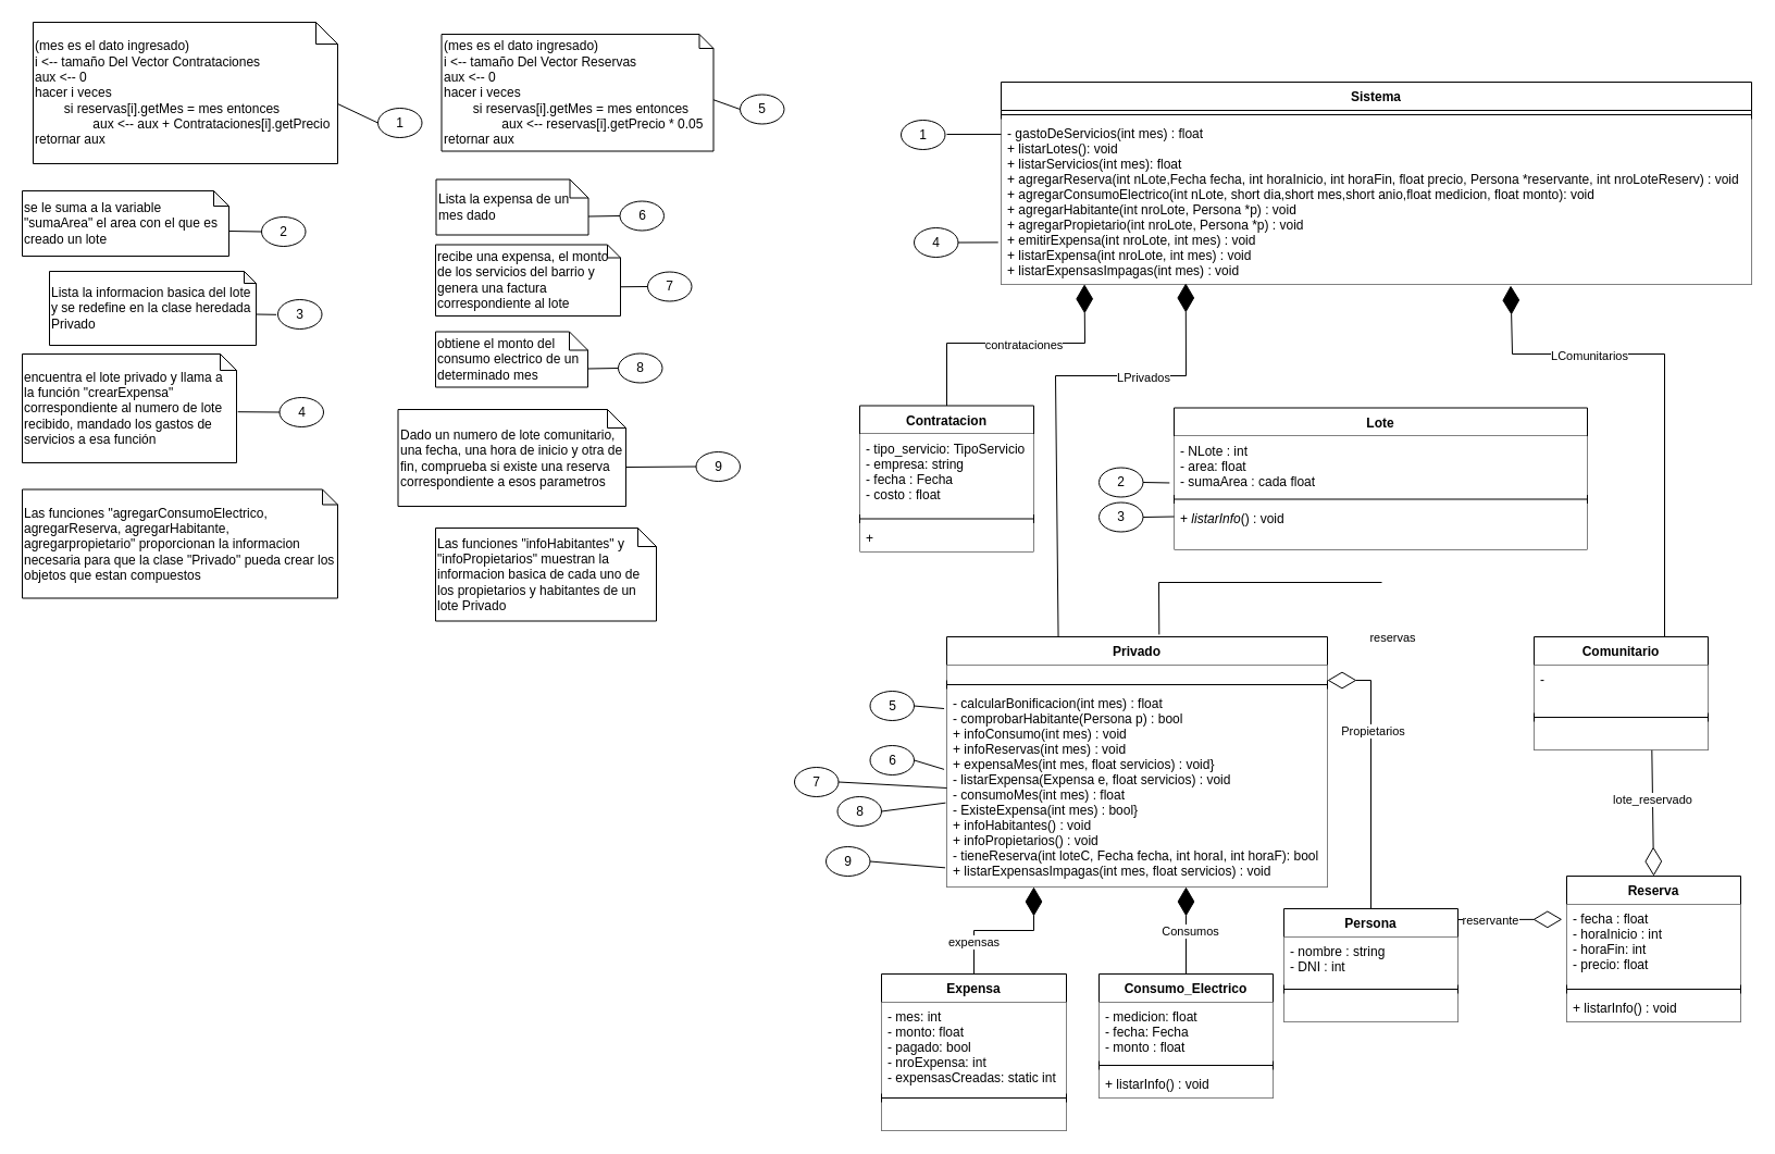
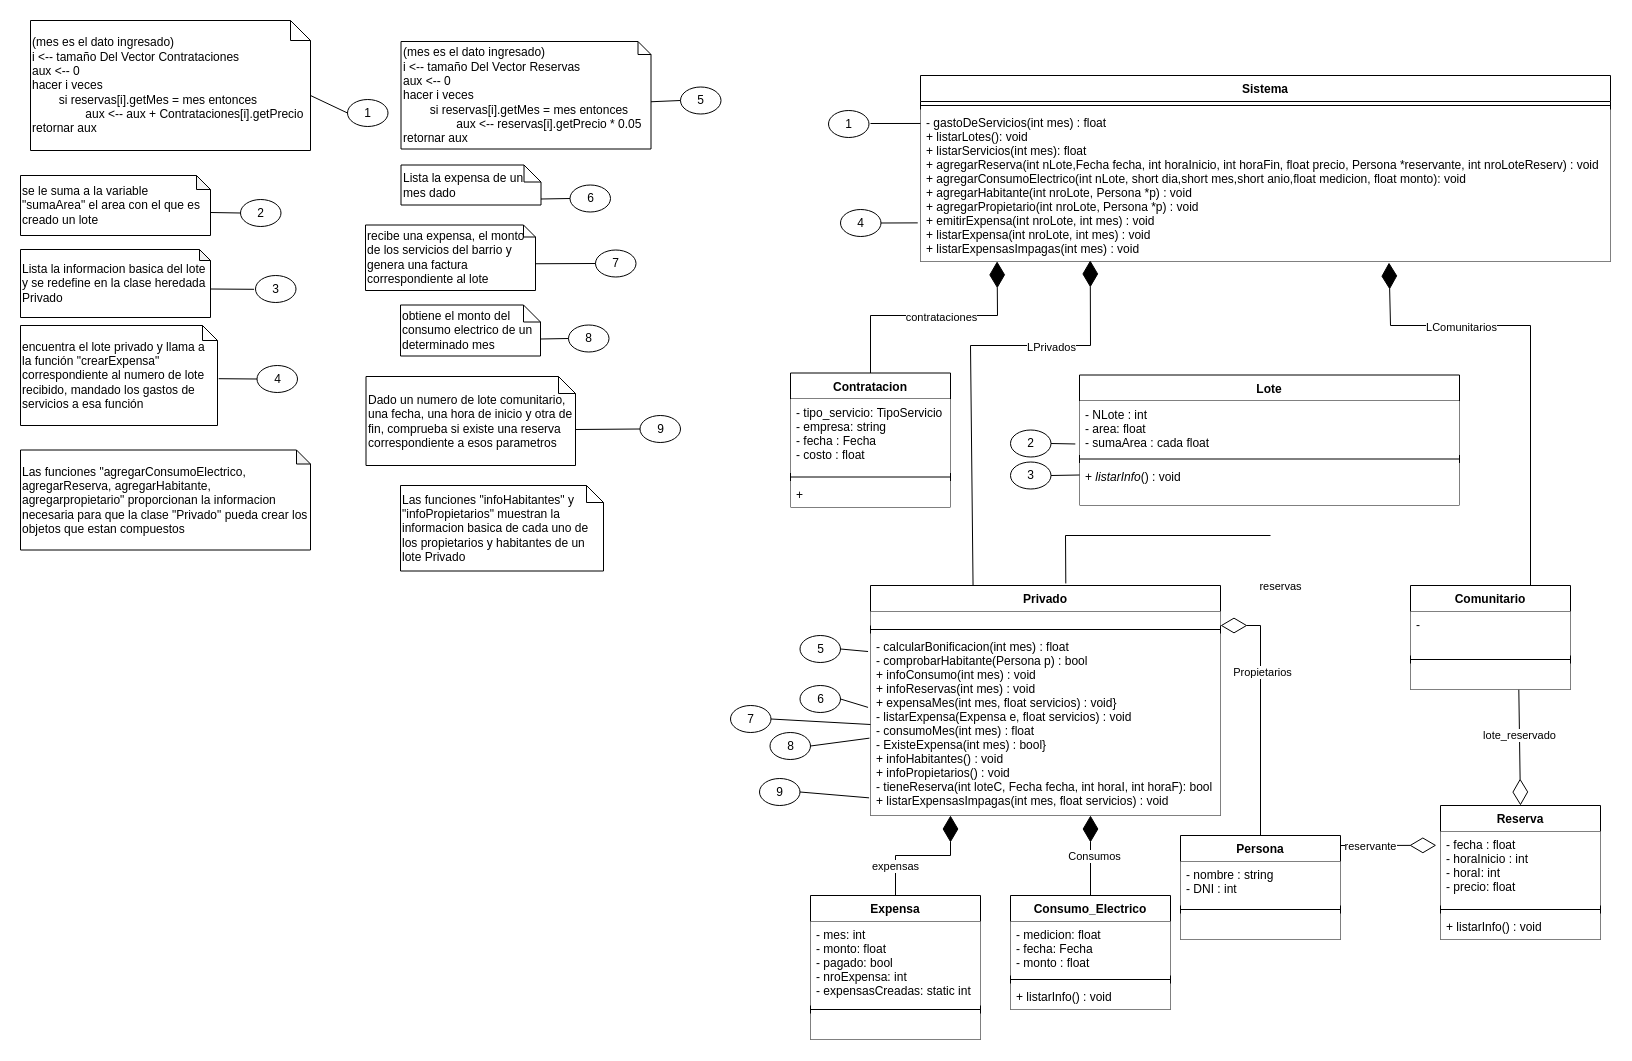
- <mxCell id="67" value="(mes es el dato ingresado)&lt;br&gt;i &amp;lt;-- tamaño Del Vector Reservas&lt;br&gt;aux &amp;lt;-- 0&lt;br&gt;hacer i veces&lt;br&gt;&lt;span style=&quot;white-space: pre;&quot;&gt;&#09;&lt;/span&gt;si reservas[i].getMes = mes entonces&lt;br&gt;&lt;span style=&quot;white-space: pre;&quot;&gt;&#09;&lt;/span&gt;&lt;span style=&quot;white-space: pre;&quot;&gt;&#09;&lt;/span&gt;aux &amp;lt;-- reservas[i].getPrecio * 0.05&lt;br&gt;retornar aux" style="shape=note;size=13;whiteSpace=wrap;html=1;fillColor=default;align=left;" parent="1" vertex="1"><mxGeometry x="405.5" y="31" width="250" height="107.5" as="geometry" /></mxCell>
+ <mxCell id="67" value="(mes es el dato ingresado)&lt;br&gt;i &amp;lt;-- tamaño Del Vector Reservas&lt;br&gt;aux &amp;lt;-- 0&lt;br&gt;hacer i veces&lt;br&gt;&lt;span style=&quot;white-space: pre;&quot;&gt;&#09;&lt;/span&gt;si reservas[i].getMes = mes entonces&lt;br&gt;&lt;span style=&quot;white-space: pre;&quot;&gt;&#09;&lt;/span&gt;&lt;span style=&quot;white-space: pre;&quot;&gt;&#09;&lt;/span&gt;aux &amp;lt;-- reservas[i].getPrecio * 0.05&lt;br&gt;retornar aux" style="shape=note;size=13;whiteSpace=wrap;html=1;fillColor=default;align=left;" parent="1" vertex="1"><mxGeometry x="400.5" y="41" width="250" height="107.5" as="geometry" /></mxCell>
- <mxCell id="61" value="Lista la expensa de un mes dado" style="shape=note;size=17;whiteSpace=wrap;html=1;fillColor=default;align=left;" parent="1" vertex="1"><mxGeometry x="400.5" y="164.5" width="140" height="51" as="geometry" /></mxCell>
+ <mxCell id="61" value="Lista la expensa de un mes dado" style="shape=note;size=17;whiteSpace=wrap;html=1;fillColor=default;align=left;" parent="1" vertex="1"><mxGeometry x="400.5" y="164.5" width="140" height="40" as="geometry" /></mxCell>
- <mxCell id="63" value="recibe una expensa, el monto de los servicios del barrio y genera una factura correspondiente al lote" style="shape=note;size=12;whiteSpace=wrap;html=1;fillColor=default;align=left;" parent="1" vertex="1"><mxGeometry x="400" y="224.5" width="170" height="65.5" as="geometry" /></mxCell>
+ <mxCell id="63" value="recibe una expensa, el monto de los servicios del barrio y genera una factura correspondiente al lote" style="shape=note;size=12;whiteSpace=wrap;html=1;fillColor=default;align=left;" parent="1" vertex="1"><mxGeometry x="365" y="224.5" width="170" height="65.5" as="geometry" /></mxCell>
- <mxCell id="59" value="Lista la informacion basica del lote&lt;br&gt;y se redefine en la clase heredada Privado" style="shape=note;whiteSpace=wrap;html=1;backgroundOutline=1;darkOpacity=0.05;fillColor=default;align=left;size=11;" parent="1" vertex="1"><mxGeometry x="45" y="249" width="190" height="68" as="geometry" /></mxCell>
+ <mxCell id="59" value="Lista la informacion basica del lote&lt;br&gt;y se redefine en la clase heredada Privado" style="shape=note;whiteSpace=wrap;html=1;backgroundOutline=1;darkOpacity=0.05;fillColor=default;align=left;size=11;" parent="1" vertex="1"><mxGeometry x="20" y="249" width="190" height="68" as="geometry" /></mxCell>
- <mxCell id="39" value="- fecha : float&#10;- horaInicio : int&#10;- horaFin: int &#10;- precio: float " style="text;strokeColor=none;fillColor=default;align=left;verticalAlign=top;spacingLeft=4;spacingRight=4;overflow=hidden;rotatable=0;points=[[0,0.5],[1,0.5]];portConstraint=eastwest;" parent="38" vertex="1"><mxGeometry y="26" width="160" height="74" as="geometry" /></mxCell>
+ <mxCell id="39" value="- fecha : float&#10;- horaInicio : int&#10;- horaI: int &#10;- precio: float " style="text;strokeColor=none;fillColor=default;align=left;verticalAlign=top;spacingLeft=4;spacingRight=4;overflow=hidden;rotatable=0;points=[[0,0.5],[1,0.5]];portConstraint=eastwest;" parent="38" vertex="1"><mxGeometry y="26" width="160" height="74" as="geometry" /></mxCell>
